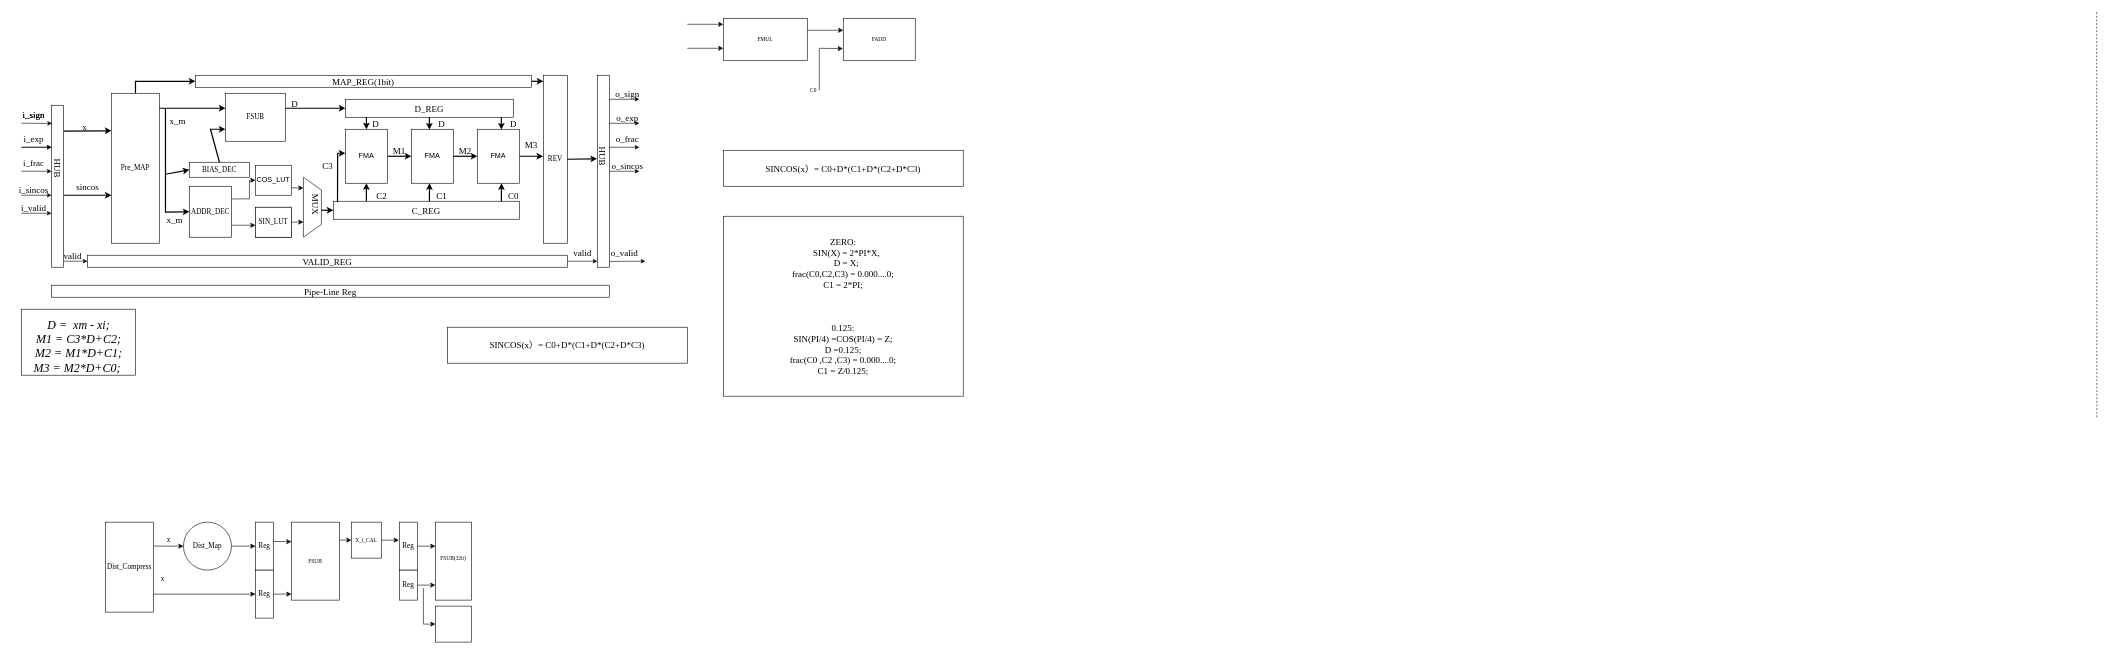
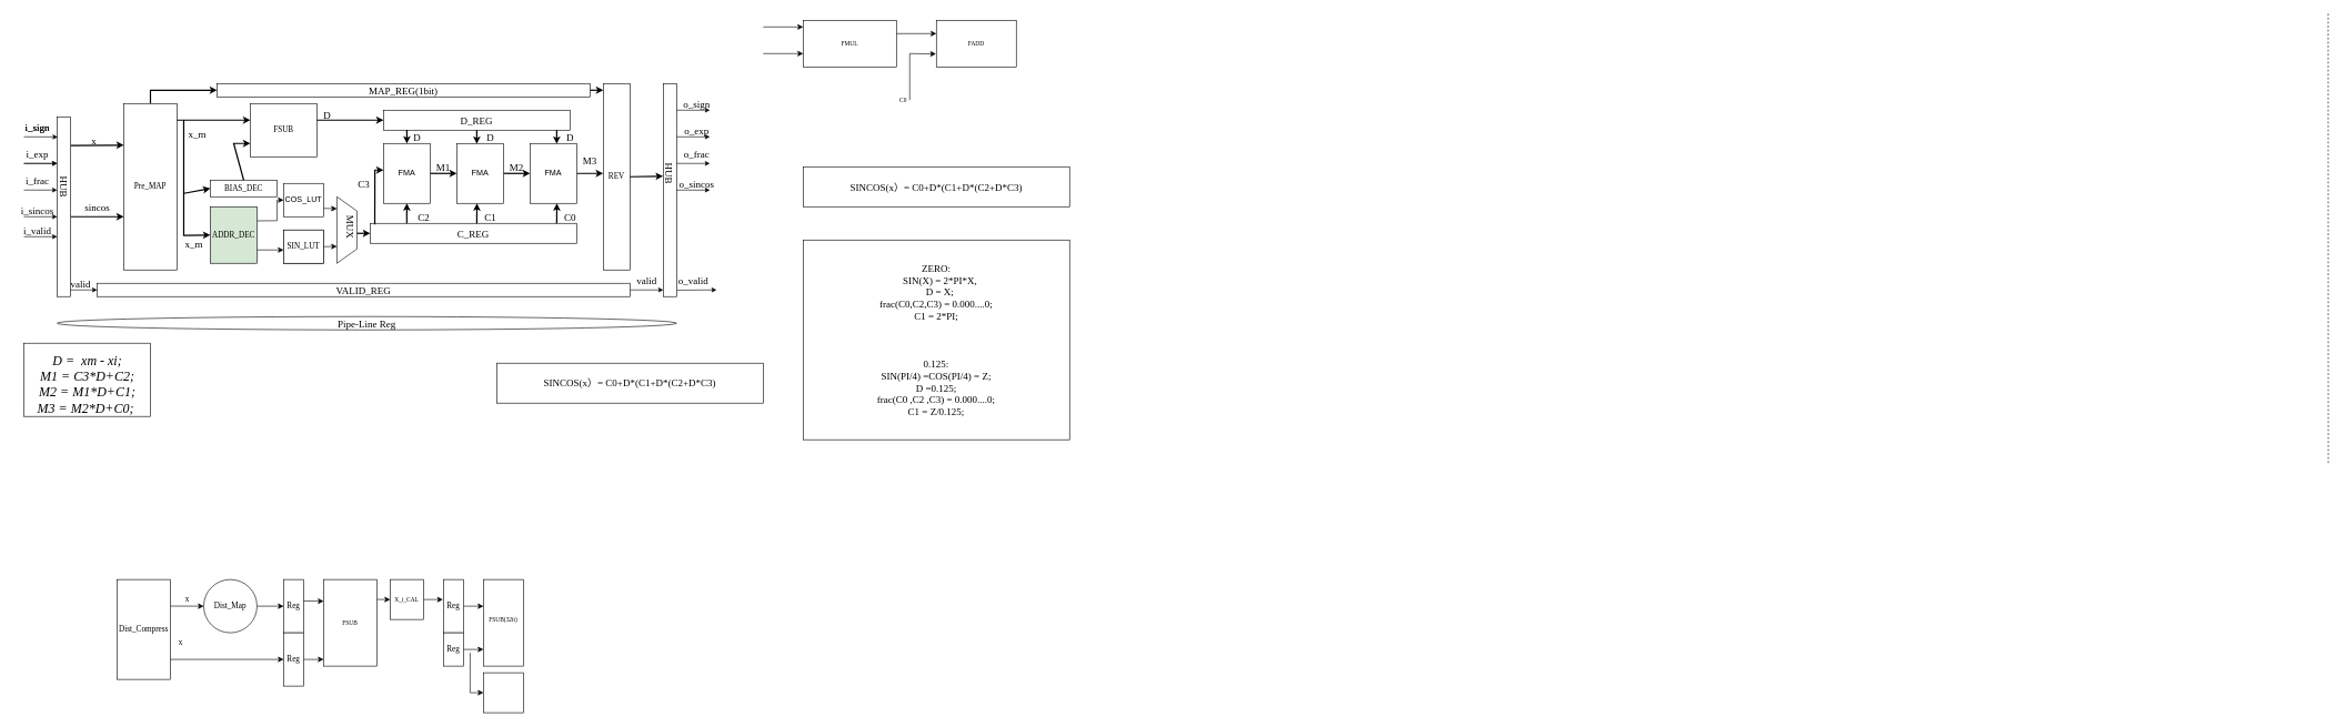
- <mxCell id="6" value="&lt;font face=&quot;Times New Roman&quot;&gt;ADDR_DEC&lt;/font&gt;" style="rounded=0;whiteSpace=wrap;html=1;" parent="1" vertex="1"><mxGeometry x="315" y="310" width="70" height="85" as="geometry" /></mxCell>
+ <mxCell id="6" value="&lt;font face=&quot;Times New Roman&quot;&gt;ADDR_DEC&lt;/font&gt;" style="rounded=0;whiteSpace=wrap;html=1;fillColor=#d5e8d4;" parent="1" vertex="1"><mxGeometry x="315" y="310" width="70" height="85" as="geometry" /></mxCell>
- <mxCell id="94" value="Pipe-Line Reg" style="rounded=0;whiteSpace=wrap;html=1;fontFamily=Times New Roman;fontSize=15;" parent="1" vertex="1"><mxGeometry x="85" y="475" width="930" height="20" as="geometry" /></mxCell>
+ <mxCell id="94" value="Pipe-Line Reg" style="ellipse;whiteSpace=wrap;html=1;fontFamily=Times New Roman;fontSize=15;" parent="1" vertex="1"><mxGeometry x="85" y="475" width="930" height="20" as="geometry" /></mxCell>
